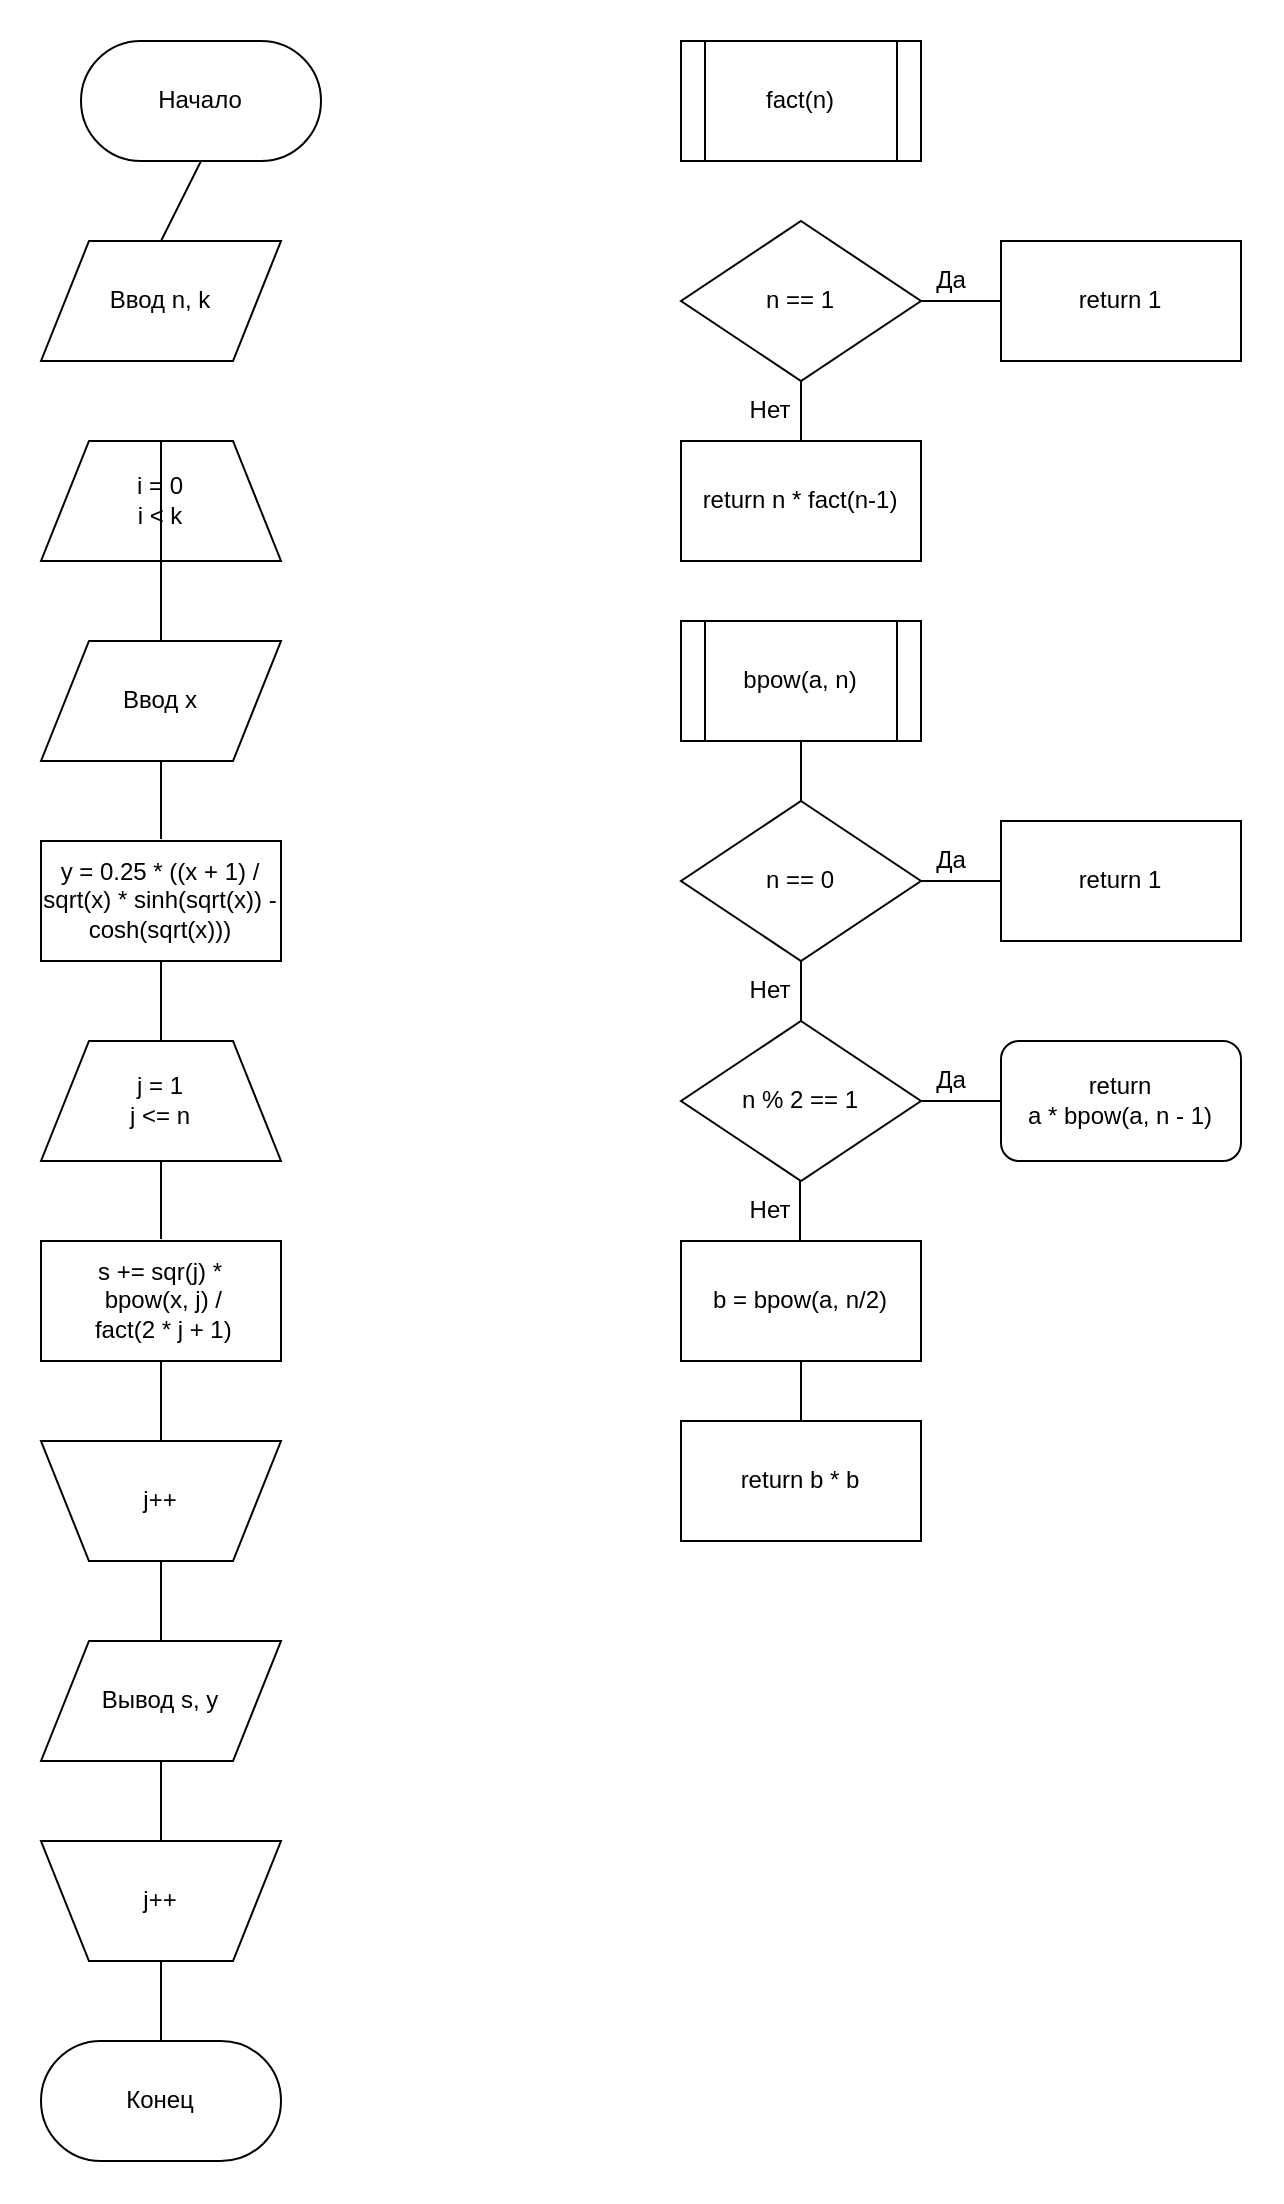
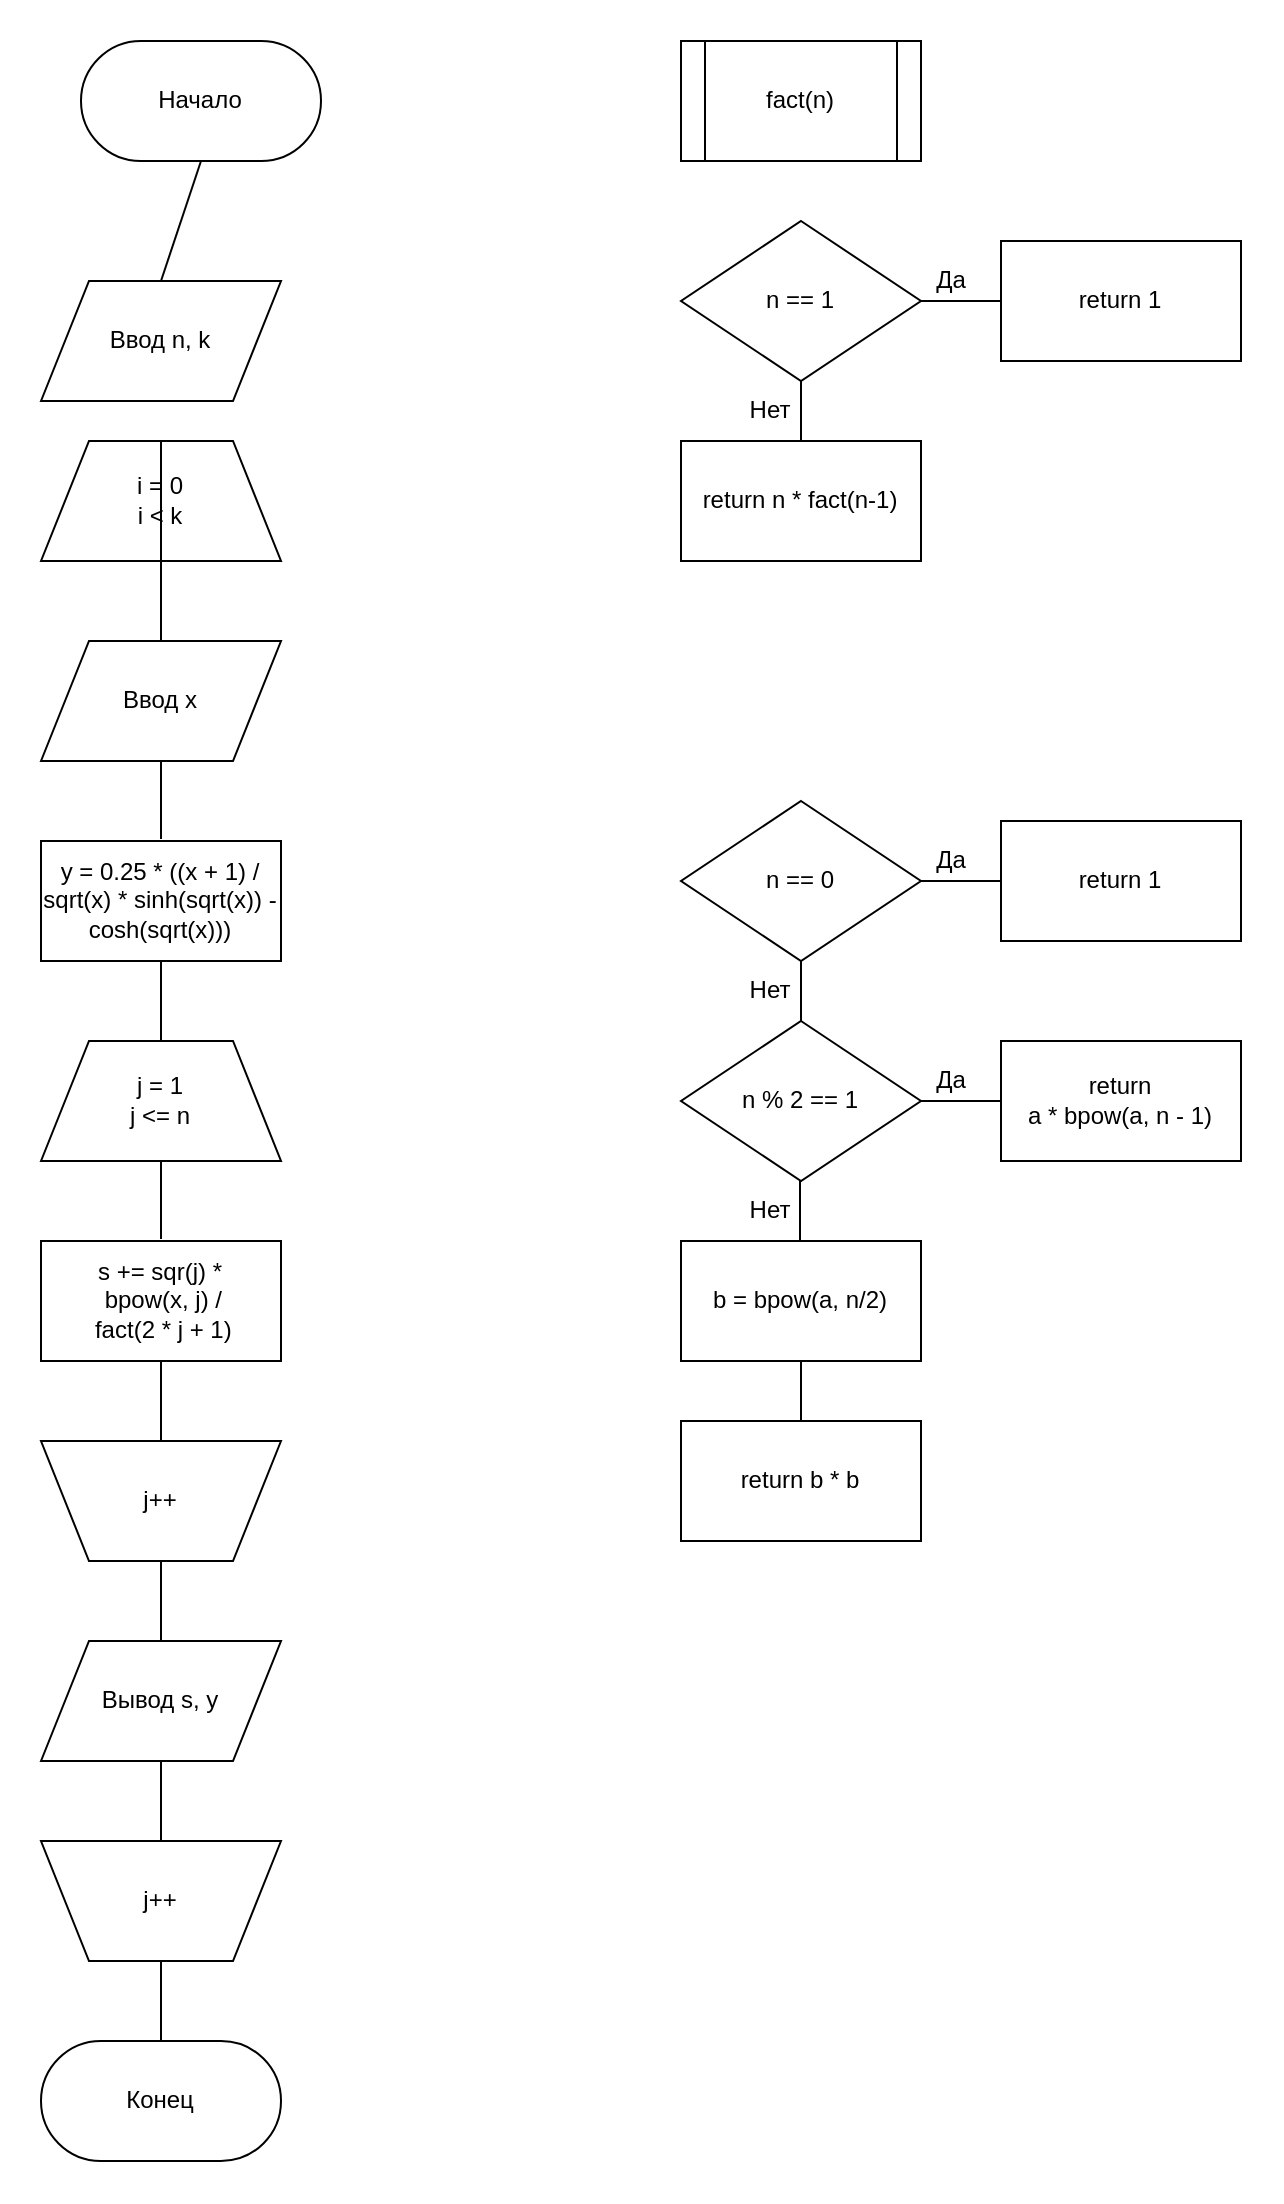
- <mxCell id="11" value="Ввод n, k" style="shape=parallelogram;perimeter=parallelogramPerimeter;whiteSpace=wrap;html=1;" vertex="1" parent="1"><mxGeometry x="20" y="120" width="120" height="60" as="geometry" /></mxCell>
+ <mxCell id="11" value="Ввод n, k" style="shape=parallelogram;perimeter=parallelogramPerimeter;whiteSpace=wrap;html=1;" vertex="1" parent="1"><mxGeometry x="20" y="140" width="120" height="60" as="geometry" /></mxCell>
- <mxCell id="15" value="bpow(a, n)" style="shape=process;whiteSpace=wrap;html=1;backgroundOutline=1;" vertex="1" parent="1"><mxGeometry x="340" y="310" width="120" height="60" as="geometry" /></mxCell>
- <mxCell id="16" value="" style="endArrow=none;html=1;entryX=0.5;entryY=1;entryDx=0;entryDy=0;exitX=0.5;exitY=0;exitDx=0;exitDy=0;" edge="1" parent="1" source="17" target="15"><mxGeometry width="50" height="50" relative="1" as="geometry"><mxPoint x="400" y="410" as="sourcePoint" /><mxPoint x="390" y="390" as="targetPoint" /></mxGeometry></mxCell>
- <mxCell id="25" value="return &lt;br&gt;a * bpow(a, n - 1)" style="whiteSpace=wrap;html=1;rounded=1;" vertex="1" parent="1"><mxGeometry x="500" y="520" width="120" height="60" as="geometry" /></mxCell>
+ <mxCell id="25" value="return &lt;br&gt;a * bpow(a, n - 1)" style="rounded=0;whiteSpace=wrap;html=1;" vertex="1" parent="1"><mxGeometry x="500" y="520" width="120" height="60" as="geometry" /></mxCell>
